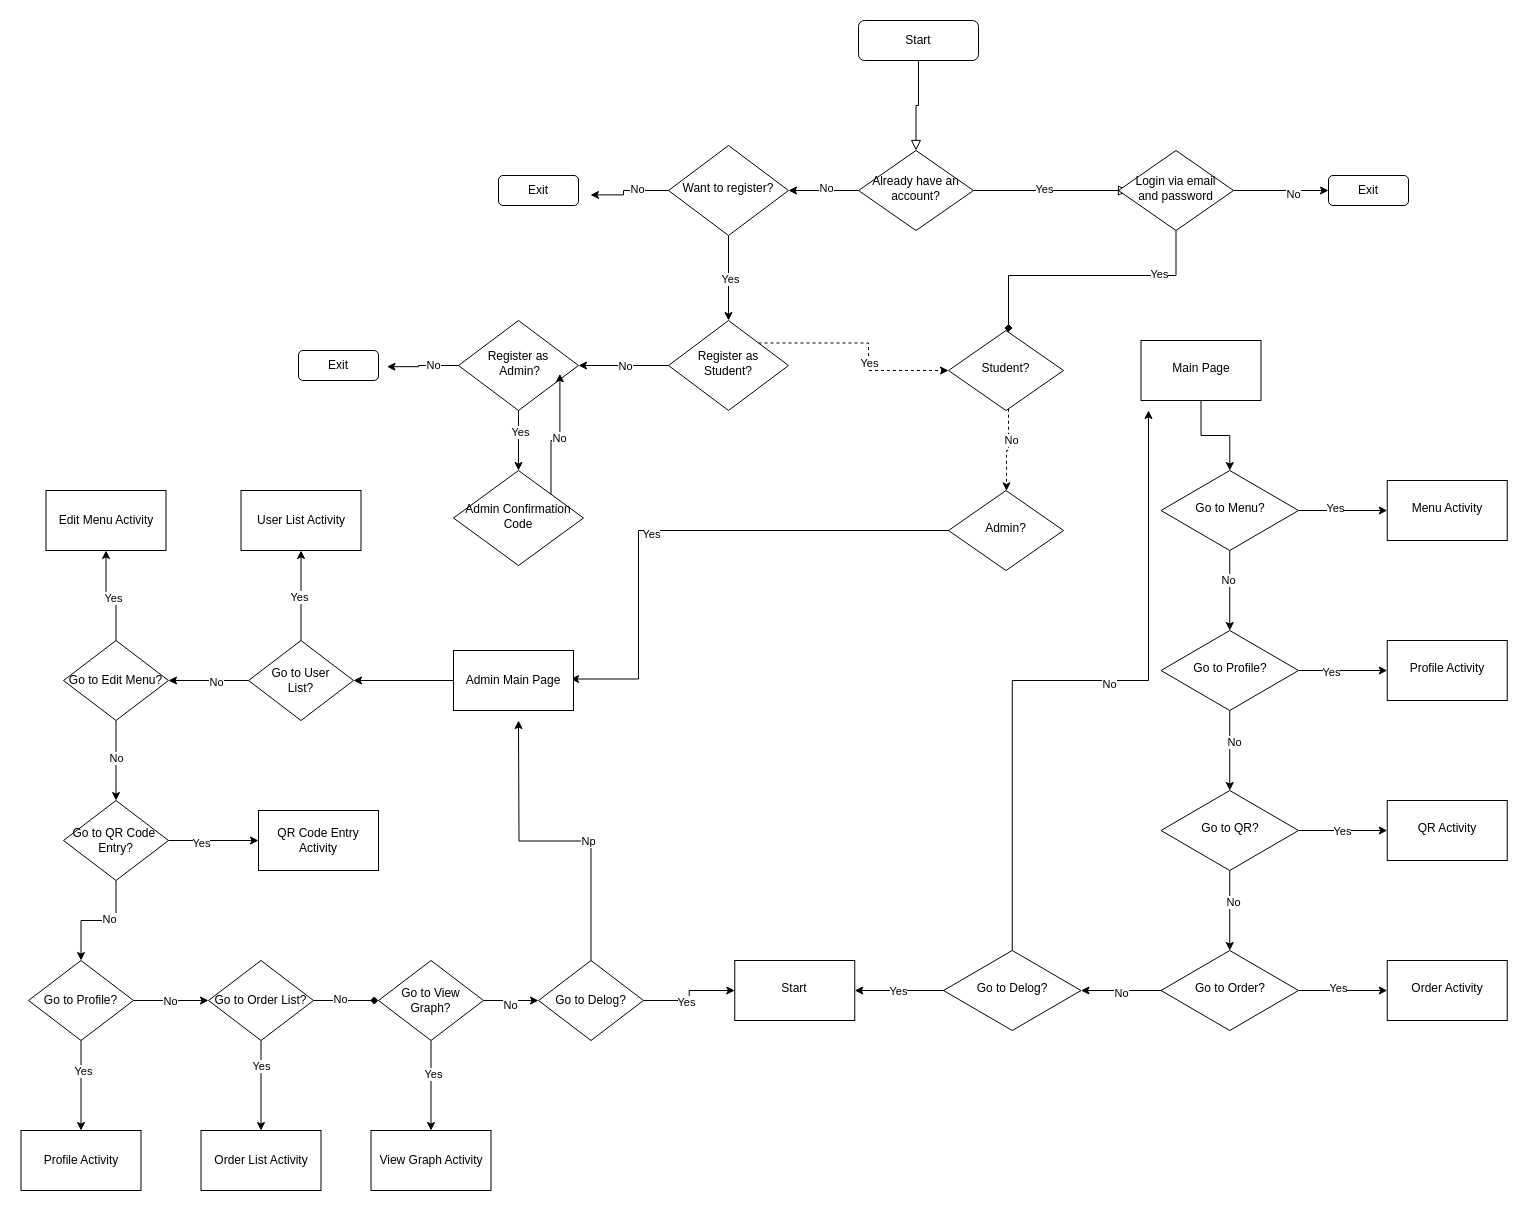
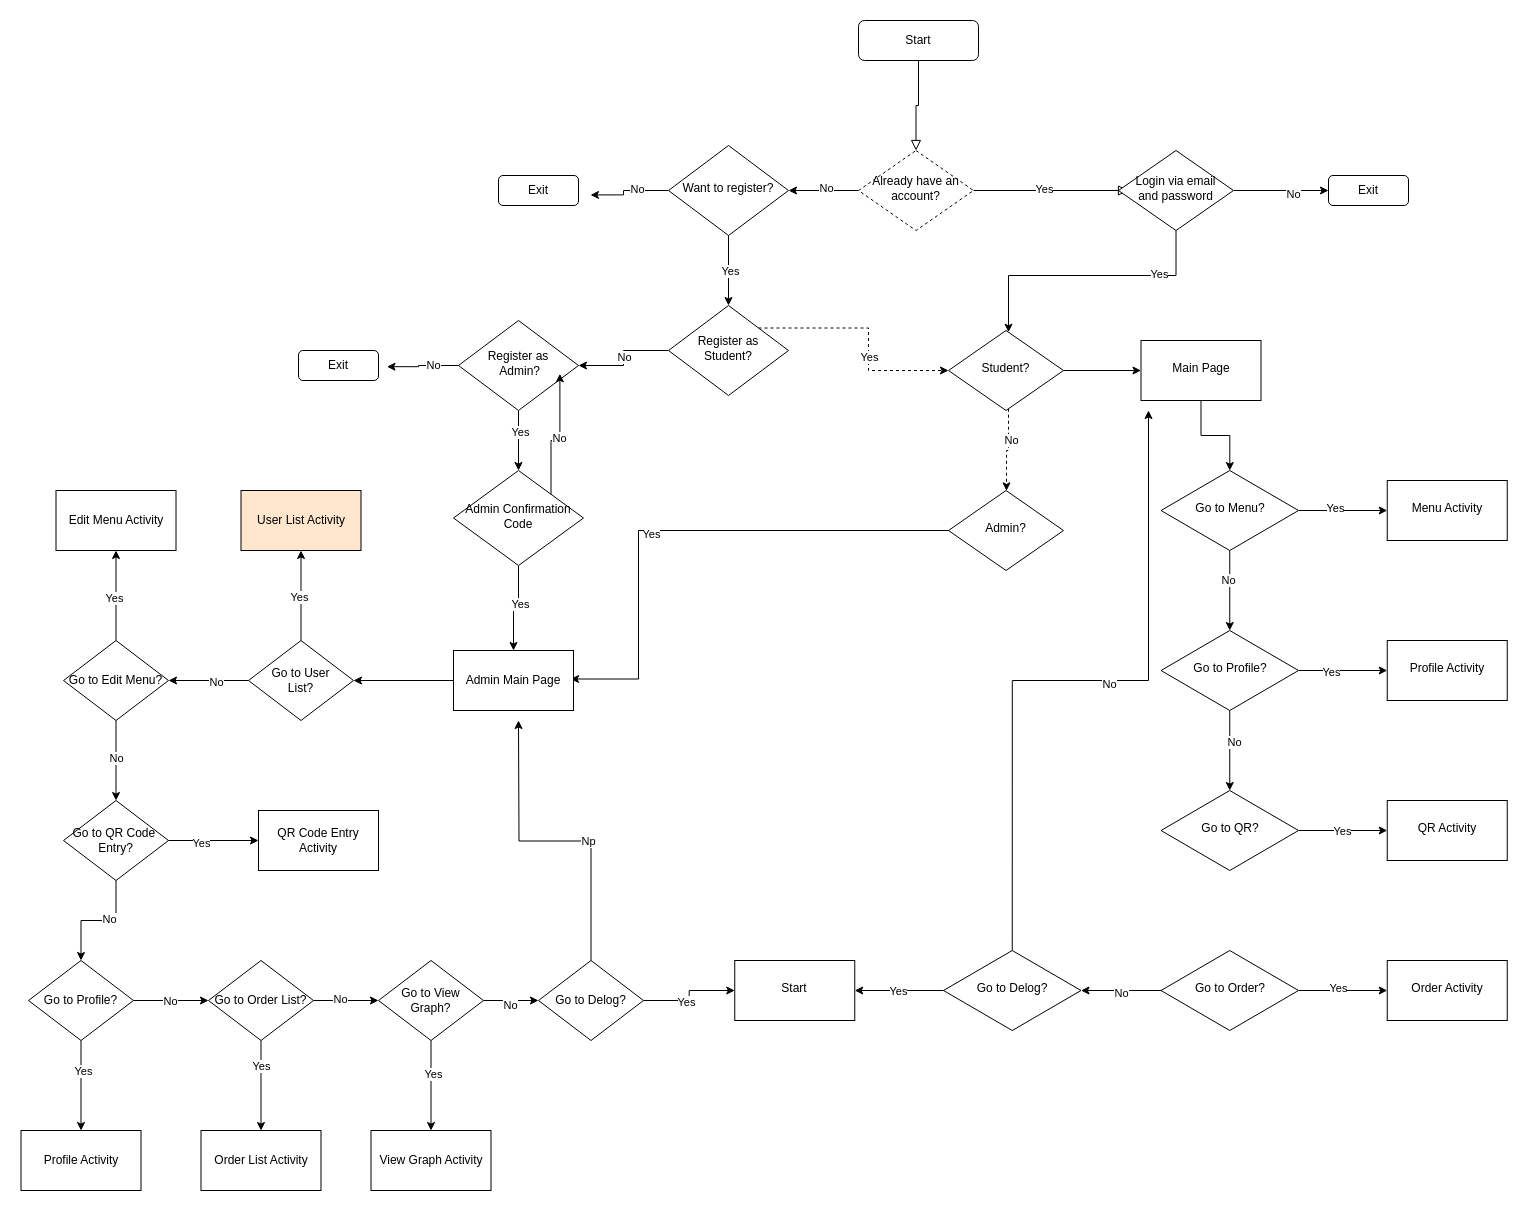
- <mxCell id="8" value="Already have an account?" style="rhombus;whiteSpace=wrap;html=1;shadow=0;fontFamily=Helvetica;fontSize=12;align=center;strokeWidth=1;spacing=6;spacingTop=-4;" parent="1" vertex="1"><mxGeometry x="858" y="150" width="115" height="80" as="geometry" /></mxCell>
+ <mxCell id="8" value="Already have an account?" style="rhombus;whiteSpace=wrap;html=1;shadow=0;fontFamily=Helvetica;fontSize=12;align=center;strokeWidth=1;spacing=6;spacingTop=-4;dashed=1;" parent="1" vertex="1"><mxGeometry x="858" y="150" width="115" height="80" as="geometry" /></mxCell>
- <mxCell id="14" value="" style="edgeStyle=orthogonalEdgeStyle;rounded=0;orthogonalLoop=1;jettySize=auto;html=1;endArrow=diamond;" edge="1" parent="1" source="16" target="40"><mxGeometry relative="1" as="geometry"><Array as="points"><mxPoint x="1176" y="275" /><mxPoint x="1008" y="275" /><mxPoint x="1008" y="360" /></Array></mxGeometry></mxCell>
+ <mxCell id="14" value="" style="edgeStyle=orthogonalEdgeStyle;rounded=0;orthogonalLoop=1;jettySize=auto;html=1;" edge="1" parent="1" source="16" target="40"><mxGeometry relative="1" as="geometry"><Array as="points"><mxPoint x="1176" y="275" /><mxPoint x="1008" y="275" /><mxPoint x="1008" y="360" /></Array></mxGeometry></mxCell>
- <mxCell id="24" value="Register as Student?" style="rhombus;whiteSpace=wrap;html=1;shadow=0;fontFamily=Helvetica;fontSize=12;align=center;strokeWidth=1;spacing=6;spacingTop=-4;" vertex="1" parent="1"><mxGeometry x="668" y="320" width="120" height="90" as="geometry" /></mxCell>
+ <mxCell id="24" value="Register as Student?" style="rhombus;whiteSpace=wrap;html=1;shadow=0;fontFamily=Helvetica;fontSize=12;align=center;strokeWidth=1;spacing=6;spacingTop=-4;" vertex="1" parent="1"><mxGeometry x="668" y="305" width="120" height="90" as="geometry" /></mxCell>
+ <mxCell id="39" value="" style="edgeStyle=orthogonalEdgeStyle;rounded=0;orthogonalLoop=1;jettySize=auto;html=1;" edge="1" parent="1" source="40" target="45"><mxGeometry relative="1" as="geometry" /></mxCell>
- <mxCell id="119" value="Edit Menu Activity" style="whiteSpace=wrap;html=1;rounded=0;" vertex="1" parent="1"><mxGeometry x="45.5" y="490" width="120" height="60" as="geometry" /></mxCell>
+ <mxCell id="119" value="Edit Menu Activity" style="whiteSpace=wrap;html=1;rounded=0;" vertex="1" parent="1"><mxGeometry x="55.5" y="490" width="120" height="60" as="geometry" /></mxCell>
- <mxCell id="120" value="User List Activity" style="whiteSpace=wrap;html=1;rounded=0;" vertex="1" parent="1"><mxGeometry x="240.5" y="490" width="120" height="60" as="geometry" /></mxCell>
+ <mxCell id="120" value="User List Activity" style="whiteSpace=wrap;html=1;rounded=0;fillColor=#ffe6cc;" vertex="1" parent="1"><mxGeometry x="240.5" y="490" width="120" height="60" as="geometry" /></mxCell>
+ <mxCell id="32" value="" style="edgeStyle=orthogonalEdgeStyle;rounded=0;orthogonalLoop=1;jettySize=auto;html=1;entryX=0.5;entryY=0;entryDx=0;entryDy=0;" edge="1" parent="1" source="34" target="47"><mxGeometry relative="1" as="geometry"><mxPoint x="518" y="640" as="targetPoint" /></mxGeometry></mxCell>
+ <mxCell id="33" value="Yes" style="edgeLabel;html=1;align=center;verticalAlign=middle;resizable=0;points=[];" vertex="1" connectable="0" parent="32"><mxGeometry x="-0.153" y="1" relative="1" as="geometry"><mxPoint as="offset" /></mxGeometry></mxCell>
- <mxCell id="58" value="" style="edgeStyle=orthogonalEdgeStyle;rounded=0;orthogonalLoop=1;jettySize=auto;html=1;" edge="1" parent="1" source="62" target="67"><mxGeometry relative="1" as="geometry" /></mxCell>
- <mxCell id="59" value="No" style="edgeLabel;html=1;align=center;verticalAlign=middle;resizable=0;points=[];" vertex="1" connectable="0" parent="58"><mxGeometry x="-0.213" y="3" relative="1" as="geometry"><mxPoint as="offset" /></mxGeometry></mxCell>
- <mxCell id="99" value="" style="edgeStyle=orthogonalEdgeStyle;rounded=0;orthogonalLoop=1;jettySize=auto;html=1;endArrow=diamond;" edge="1" parent="1" source="104" target="109"><mxGeometry relative="1" as="geometry" /></mxCell>
+ <mxCell id="99" value="" style="edgeStyle=orthogonalEdgeStyle;rounded=0;orthogonalLoop=1;jettySize=auto;html=1;" edge="1" parent="1" source="104" target="109"><mxGeometry relative="1" as="geometry" /></mxCell>
